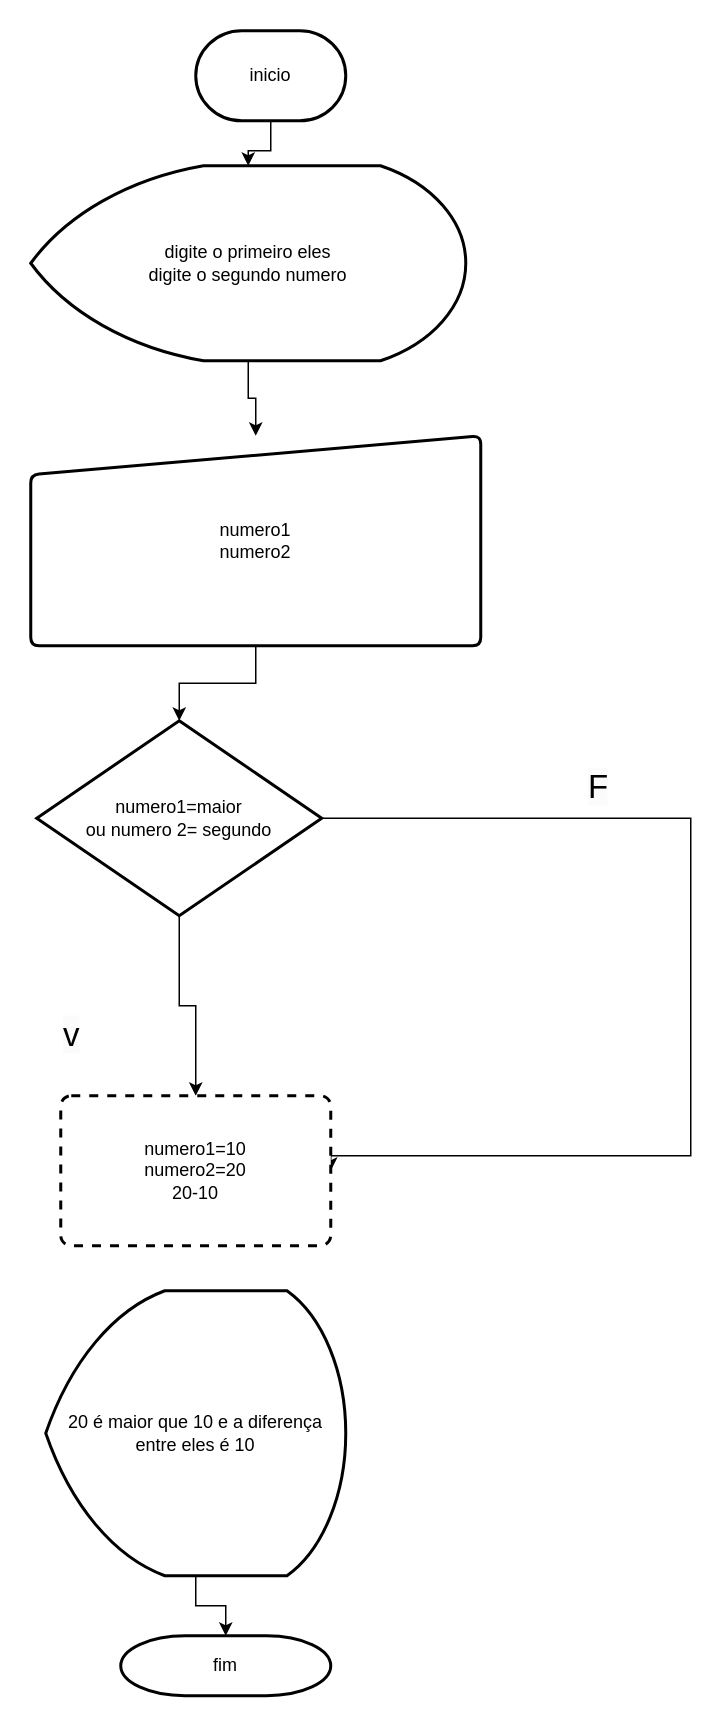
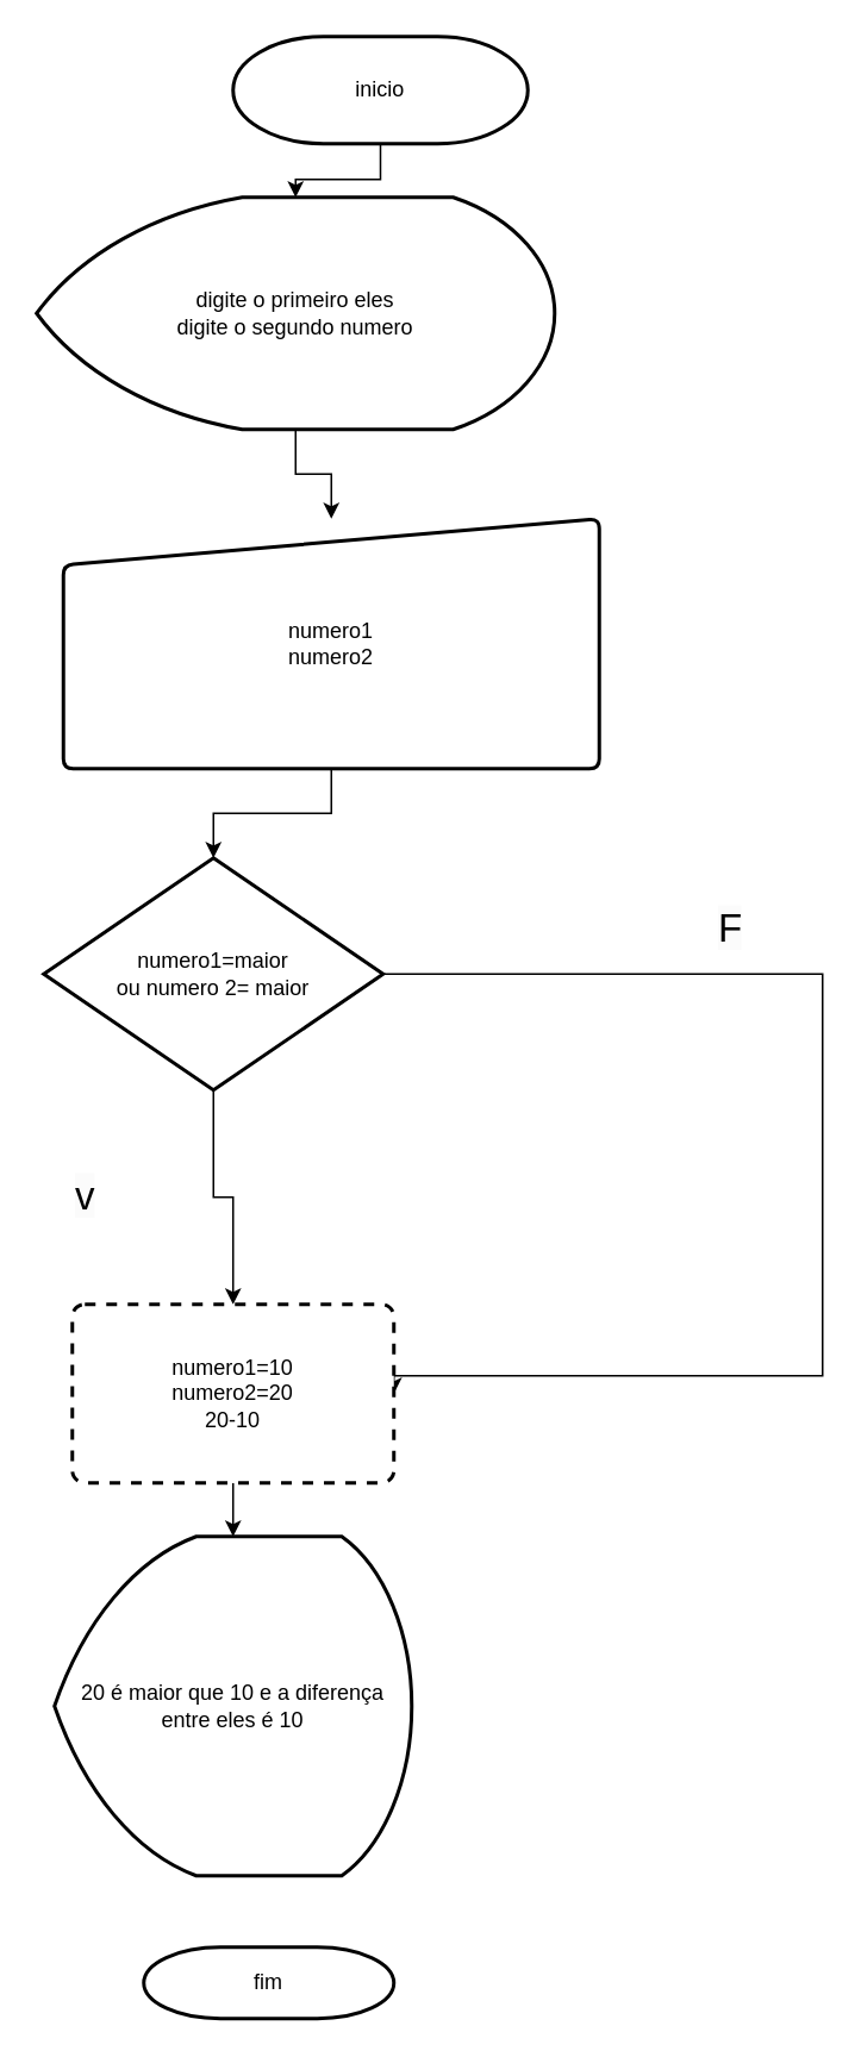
- <mxCell id="3" value="inicio&lt;br&gt;" style="strokeWidth=2;html=1;shape=mxgraph.flowchart.terminator;whiteSpace=wrap;" vertex="1" parent="1"><mxGeometry x="130" y="20" width="100" height="60" as="geometry" /></mxCell>
+ <mxCell id="3" value="inicio&lt;br&gt;" style="strokeWidth=2;html=1;shape=mxgraph.flowchart.terminator;whiteSpace=wrap;" vertex="1" parent="1"><mxGeometry x="130" y="20" width="165" height="60" as="geometry" /></mxCell>
- <mxCell id="5" value="numero1&lt;br&gt;numero2" style="html=1;strokeWidth=2;shape=manualInput;whiteSpace=wrap;rounded=1;size=26;arcSize=11;" vertex="1" parent="1"><mxGeometry x="20" y="290" width="300" height="140" as="geometry" /></mxCell>
+ <mxCell id="5" value="numero1&lt;br&gt;numero2" style="html=1;strokeWidth=2;shape=manualInput;whiteSpace=wrap;rounded=1;size=26;arcSize=11;" vertex="1" parent="1"><mxGeometry x="35" y="290" width="300" height="140" as="geometry" /></mxCell>
- <mxCell id="14" value="&lt;span style=&quot;color: rgb(0, 0, 0); font-family: Helvetica; font-size: 22px; font-style: normal; font-variant-ligatures: normal; font-variant-caps: normal; font-weight: 400; letter-spacing: normal; orphans: 2; text-align: center; text-indent: 0px; text-transform: none; widows: 2; word-spacing: 0px; -webkit-text-stroke-width: 0px; background-color: rgb(251, 251, 251); text-decoration-thickness: initial; text-decoration-style: initial; text-decoration-color: initial; float: none; display: inline !important;&quot;&gt;F&lt;/span&gt;" style="text;whiteSpace=wrap;html=1;fontSize=22;" vertex="1" parent="1"><mxGeometry x="390" y="505" width="40" height="40" as="geometry" /></mxCell>
+ <mxCell id="14" value="&lt;span style=&quot;color: rgb(0, 0, 0); font-family: Helvetica; font-size: 22px; font-style: normal; font-variant-ligatures: normal; font-variant-caps: normal; font-weight: 400; letter-spacing: normal; orphans: 2; text-align: center; text-indent: 0px; text-transform: none; widows: 2; word-spacing: 0px; -webkit-text-stroke-width: 0px; background-color: rgb(251, 251, 251); text-decoration-thickness: initial; text-decoration-style: initial; text-decoration-color: initial; float: none; display: inline !important;&quot;&gt;F&lt;/span&gt;" style="text;whiteSpace=wrap;html=1;fontSize=22;" vertex="1" parent="1"><mxGeometry x="400" y="500" width="40" height="40" as="geometry" /></mxCell>
- <mxCell id="10" value="numero1=maior&lt;br&gt;ou numero 2= segundo" style="strokeWidth=2;html=1;shape=mxgraph.flowchart.decision;whiteSpace=wrap;" vertex="1" parent="1"><mxGeometry x="24" y="480" width="190" height="130" as="geometry" /></mxCell>
+ <mxCell id="10" value="numero1=maior&lt;br&gt;ou numero 2= maior" style="strokeWidth=2;html=1;shape=mxgraph.flowchart.decision;whiteSpace=wrap;" vertex="1" parent="1"><mxGeometry x="24" y="480" width="190" height="130" as="geometry" /></mxCell>
- <mxCell id="13" value="&lt;span style=&quot;color: rgb(0, 0, 0); font-family: Helvetica; font-size: 22px; font-style: normal; font-variant-ligatures: normal; font-variant-caps: normal; font-weight: 400; letter-spacing: normal; orphans: 2; text-align: center; text-indent: 0px; text-transform: none; widows: 2; word-spacing: 0px; -webkit-text-stroke-width: 0px; background-color: rgb(251, 251, 251); text-decoration-thickness: initial; text-decoration-style: initial; text-decoration-color: initial; float: none; display: inline !important;&quot;&gt;v&lt;/span&gt;" style="text;whiteSpace=wrap;html=1;fontSize=22;" vertex="1" parent="1"><mxGeometry x="40" y="670" width="40" height="40" as="geometry" /></mxCell>
+ <mxCell id="13" value="&lt;span style=&quot;color: rgb(0, 0, 0); font-family: Helvetica; font-size: 22px; font-style: normal; font-variant-ligatures: normal; font-variant-caps: normal; font-weight: 400; letter-spacing: normal; orphans: 2; text-align: center; text-indent: 0px; text-transform: none; widows: 2; word-spacing: 0px; -webkit-text-stroke-width: 0px; background-color: rgb(251, 251, 251); text-decoration-thickness: initial; text-decoration-style: initial; text-decoration-color: initial; float: none; display: inline !important;&quot;&gt;v&lt;/span&gt;" style="text;whiteSpace=wrap;html=1;fontSize=22;" vertex="1" parent="1"><mxGeometry x="40" y="650" width="40" height="40" as="geometry" /></mxCell>
+ <mxCell id="11" value="" style="edgeStyle=orthogonalEdgeStyle;rounded=0;orthogonalLoop=1;jettySize=auto;html=1;" edge="1" parent="1" source="12" target="16"><mxGeometry relative="1" as="geometry" /></mxCell>
- <mxCell id="15" value="" style="edgeStyle=orthogonalEdgeStyle;rounded=0;orthogonalLoop=1;jettySize=auto;html=1;" edge="1" parent="1" source="16" target="17"><mxGeometry relative="1" as="geometry" /></mxCell>
